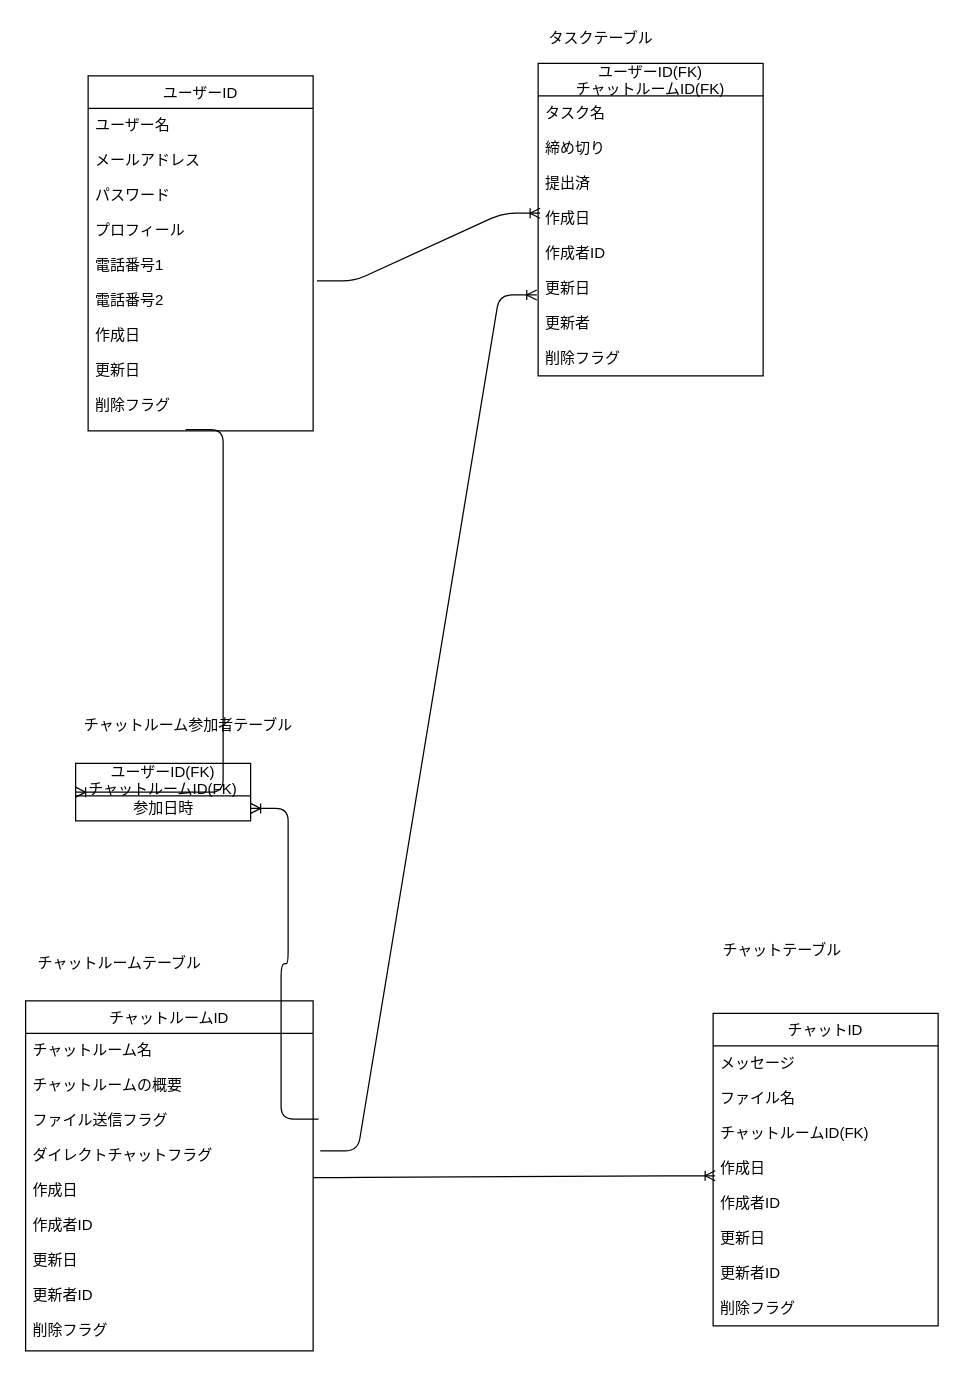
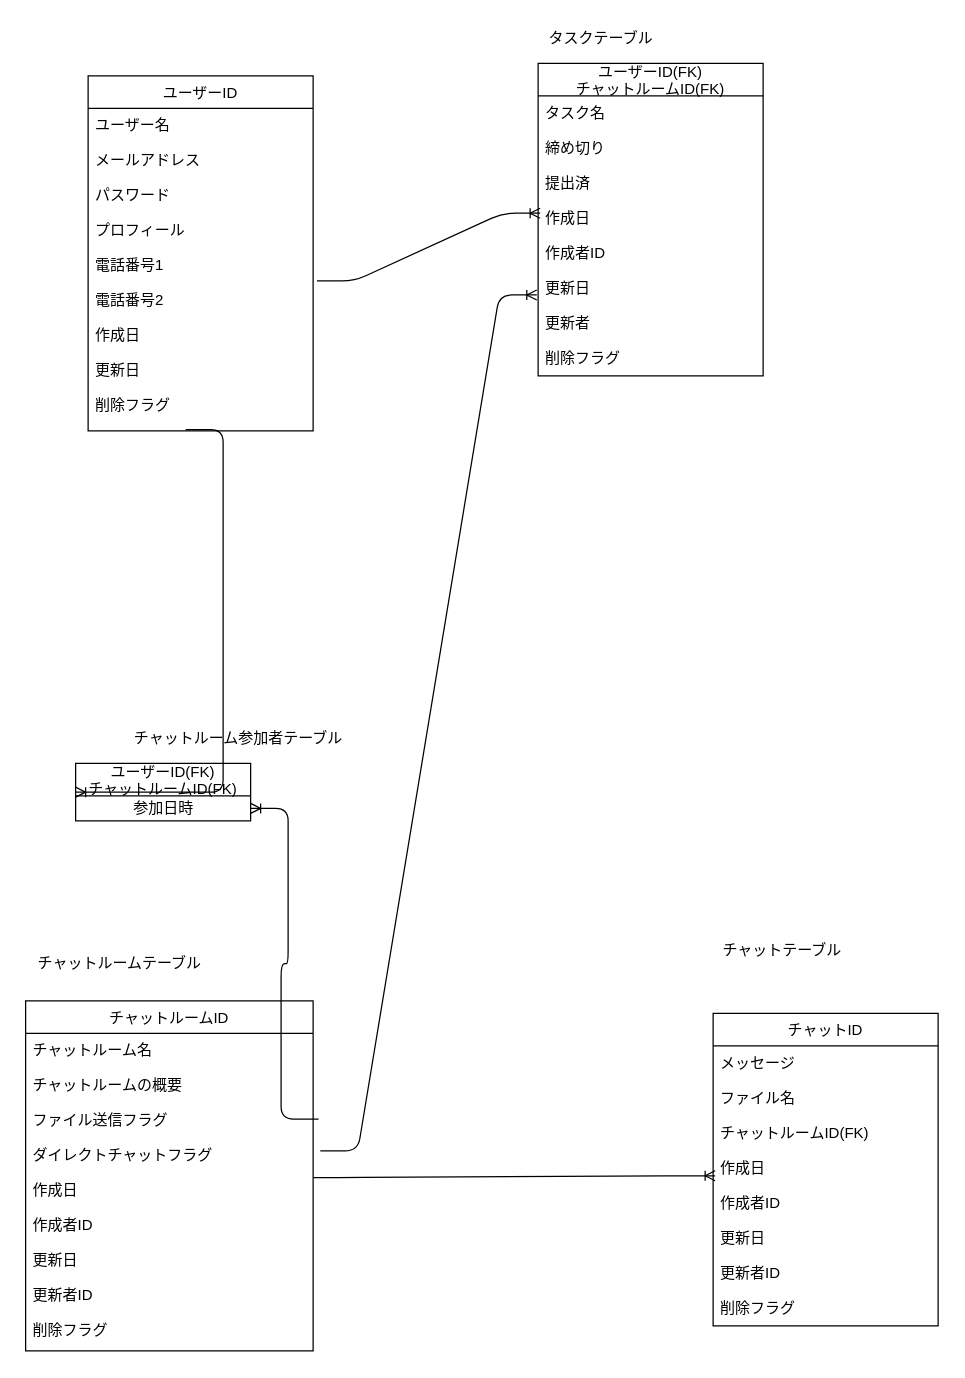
- <mxCell id="19" value="チャットルーム参加者テーブル" style="text;html=1;align=center;verticalAlign=middle;resizable=0;points=[];autosize=1;" vertex="1" parent="1"><mxGeometry x="60" y="570" width="180" height="20" as="geometry" /></mxCell>
+ <mxCell id="19" value="チャットルーム参加者テーブル" style="text;html=1;align=center;verticalAlign=middle;resizable=0;points=[];autosize=1;" vertex="1" parent="1"><mxGeometry x="100" y="580" width="180" height="20" as="geometry" /></mxCell>
